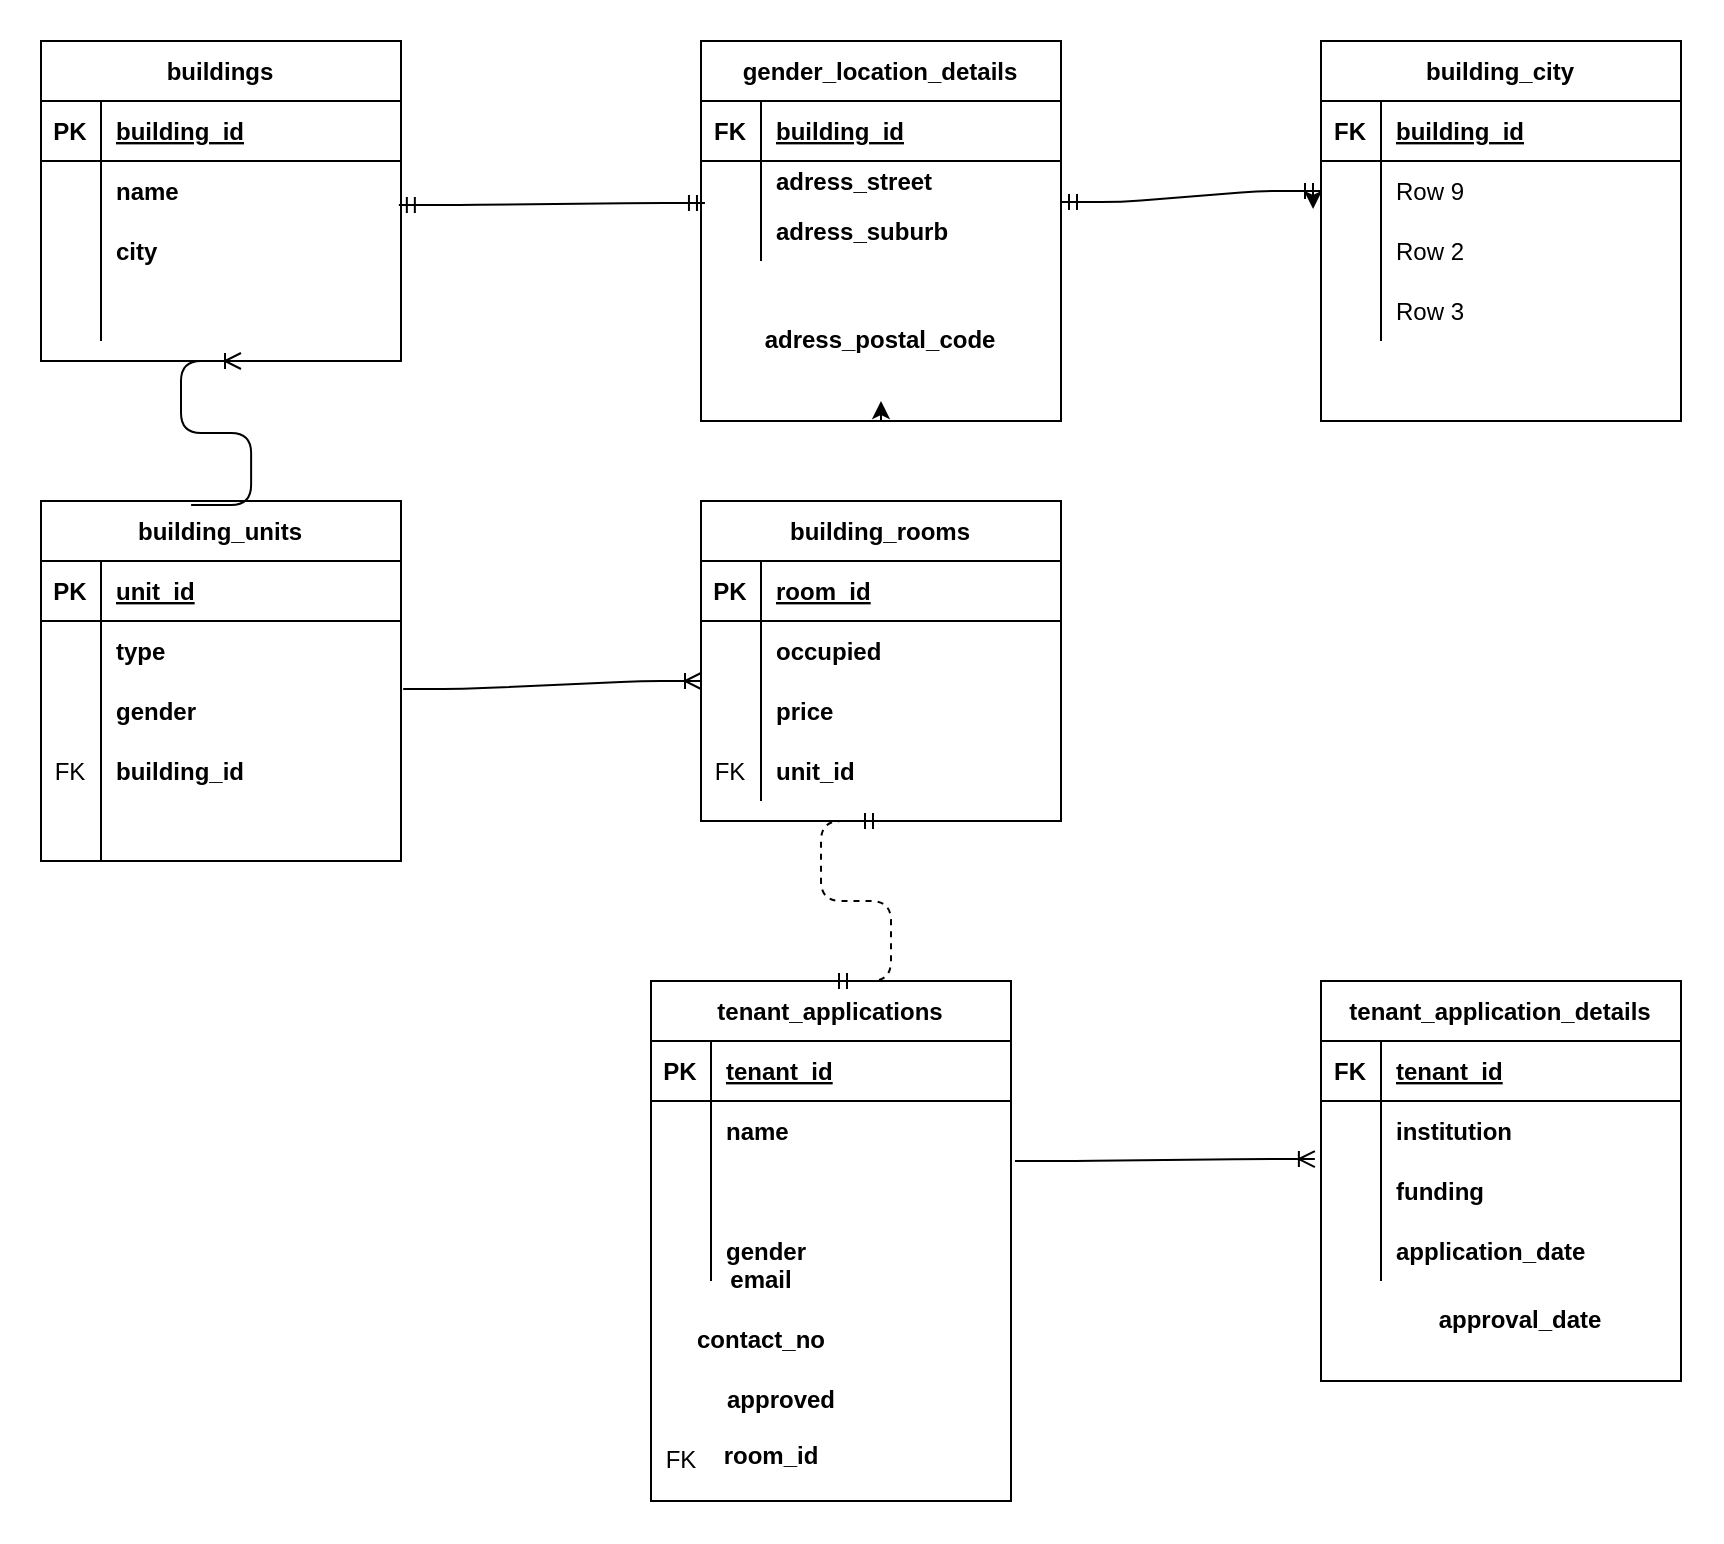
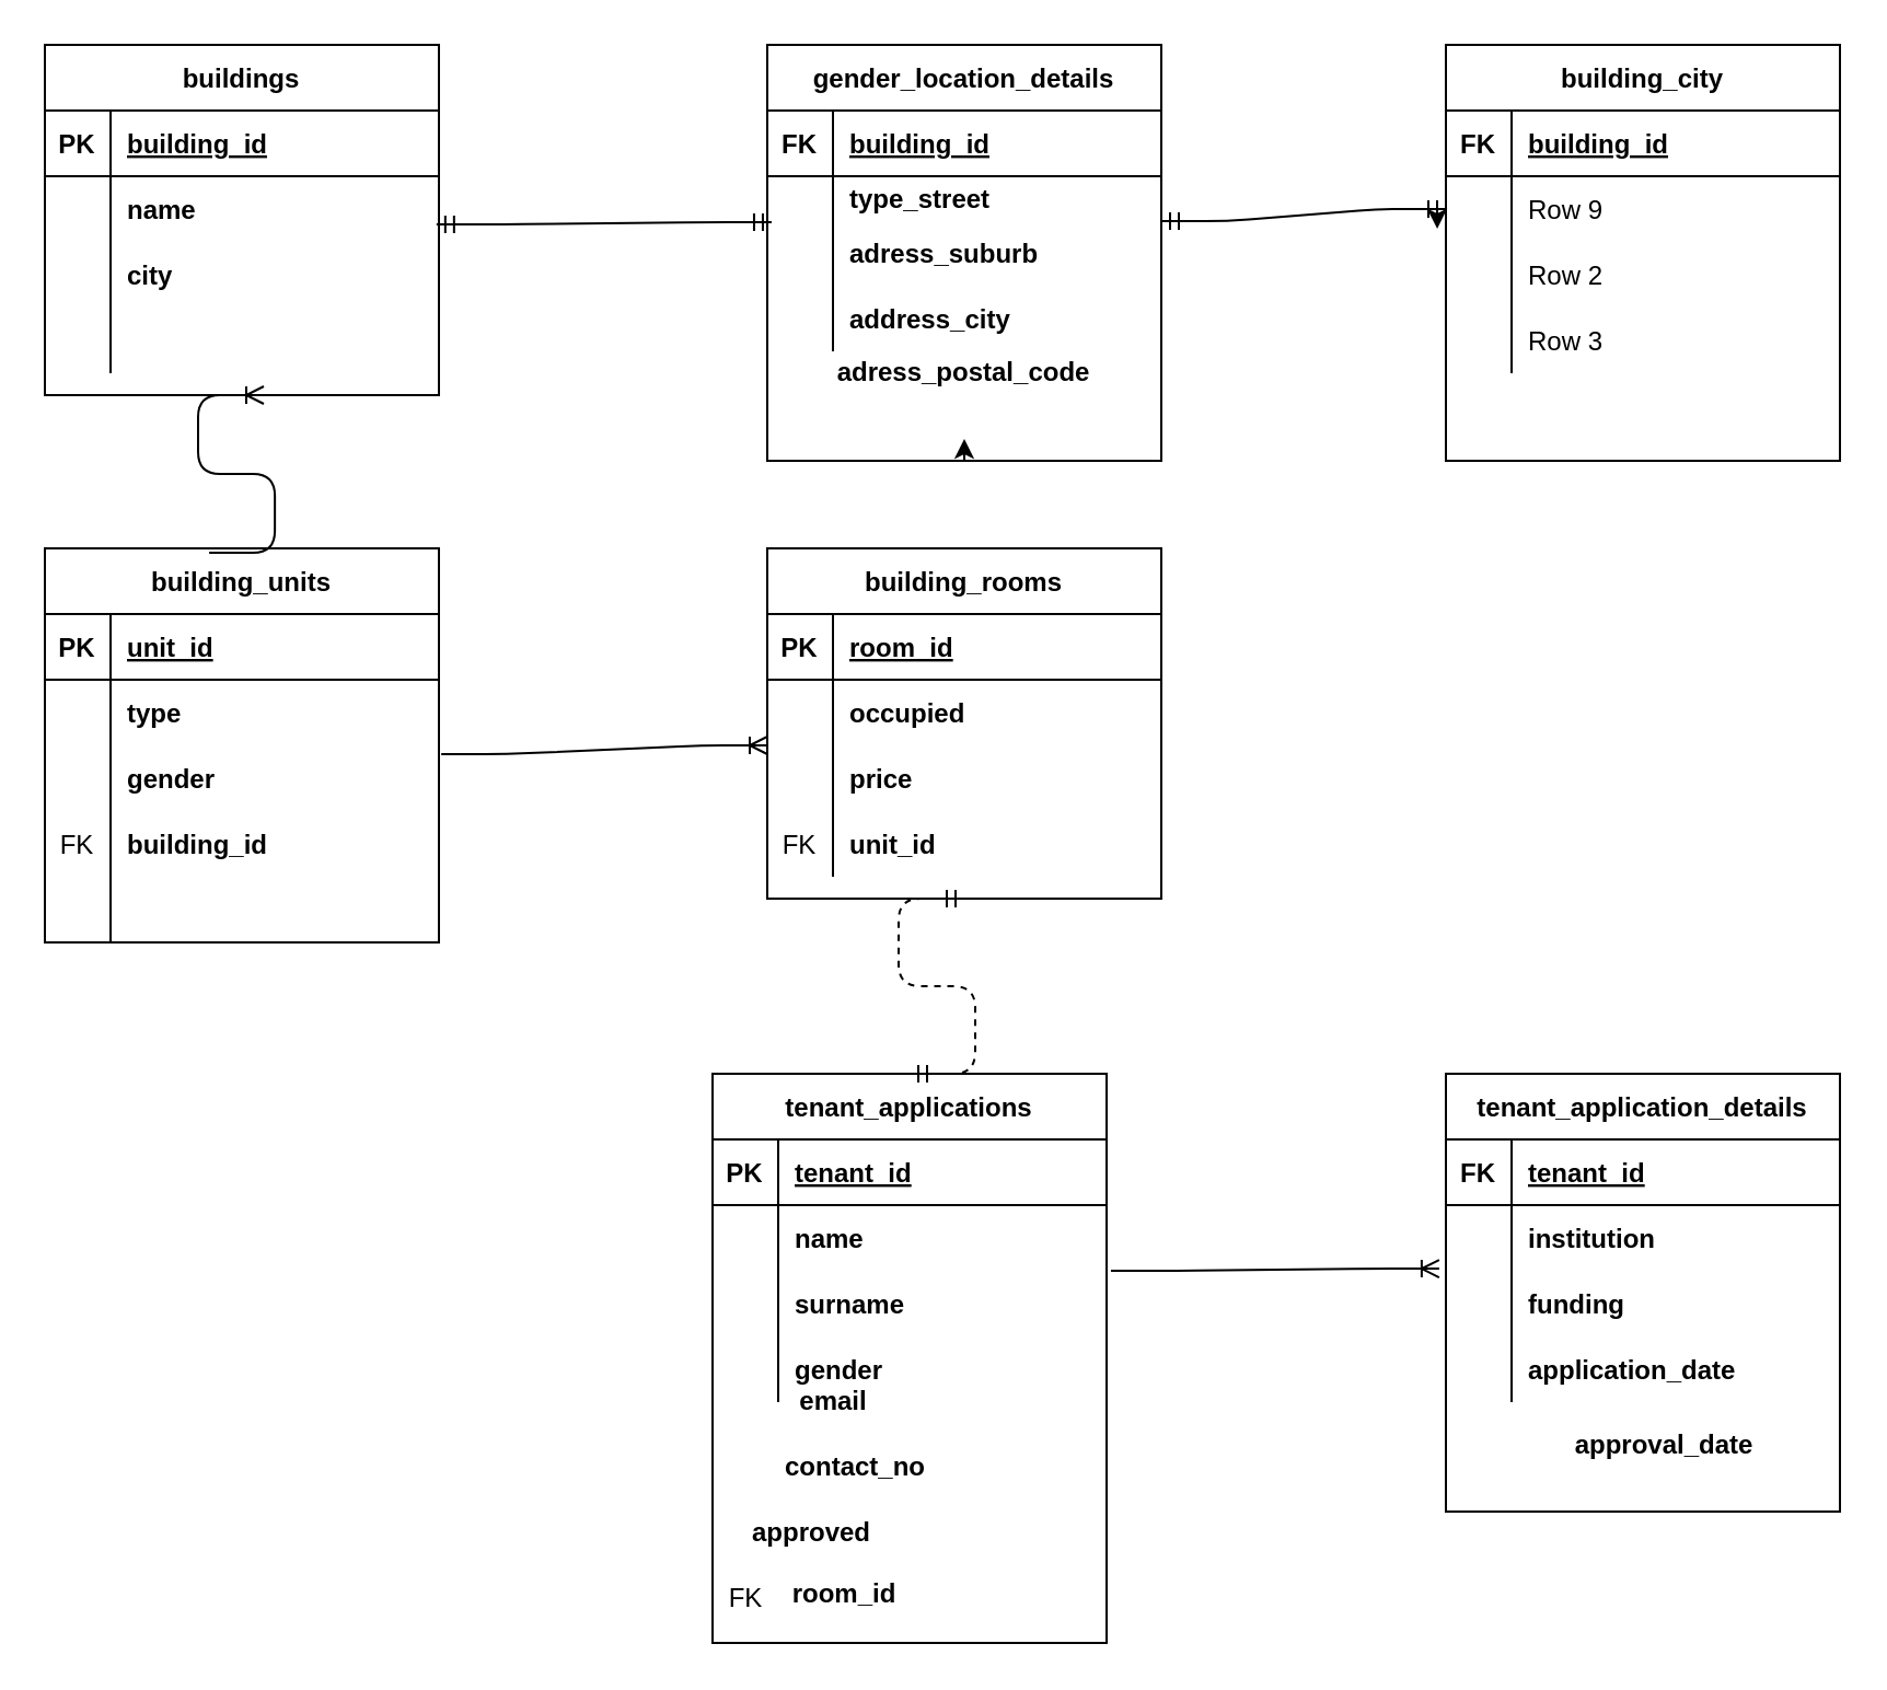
- <mxCell id="22" value="adress_street" style="shape=partialRectangle;connectable=0;fillColor=none;top=0;left=0;bottom=0;right=0;align=left;spacingLeft=6;overflow=hidden;fontStyle=1" parent="20" vertex="1"><mxGeometry x="30" width="150" height="20" as="geometry" /></mxCell>
+ <mxCell id="22" value="type_street" style="shape=partialRectangle;connectable=0;fillColor=none;top=0;left=0;bottom=0;right=0;align=left;spacingLeft=6;overflow=hidden;fontStyle=1" parent="20" vertex="1"><mxGeometry x="30" width="150" height="20" as="geometry" /></mxCell>
+ <mxCell id="28" value="address_city" style="shape=partialRectangle;connectable=0;fillColor=none;top=0;left=0;bottom=0;right=0;align=left;spacingLeft=6;overflow=hidden;fontStyle=1" parent="26" vertex="1"><mxGeometry x="30" width="150" height="30" as="geometry" /></mxCell>
+ <mxCell id="86" value="surname" style="shape=partialRectangle;connectable=0;fillColor=none;top=0;left=0;bottom=0;right=0;align=left;spacingLeft=6;overflow=hidden;fontStyle=1" parent="84" vertex="1"><mxGeometry x="30" width="150" height="30" as="geometry" /></mxCell>
- <mxCell id="91" value="&lt;b&gt;contact_no&lt;/b&gt;" style="text;html=1;align=center;verticalAlign=middle;resizable=0;points=[];autosize=1;strokeColor=none;" parent="1" vertex="1"><mxGeometry x="340" y="660" width="80" height="20" as="geometry" /></mxCell>
+ <mxCell id="91" value="&lt;b&gt;contact_no&lt;/b&gt;" style="text;html=1;align=center;verticalAlign=middle;resizable=0;points=[];autosize=1;strokeColor=none;" parent="1" vertex="1"><mxGeometry x="350" y="660" width="80" height="20" as="geometry" /></mxCell>
- <mxCell id="92" value="&lt;b&gt;approved&lt;/b&gt;" style="text;html=1;align=center;verticalAlign=middle;resizable=0;points=[];autosize=1;strokeColor=none;" parent="1" vertex="1"><mxGeometry x="355" y="690" width="70" height="20" as="geometry" /></mxCell>
+ <mxCell id="92" value="&lt;b&gt;approved&lt;/b&gt;" style="text;html=1;align=center;verticalAlign=middle;resizable=0;points=[];autosize=1;strokeColor=none;" parent="1" vertex="1"><mxGeometry x="335" y="690" width="70" height="20" as="geometry" /></mxCell>
